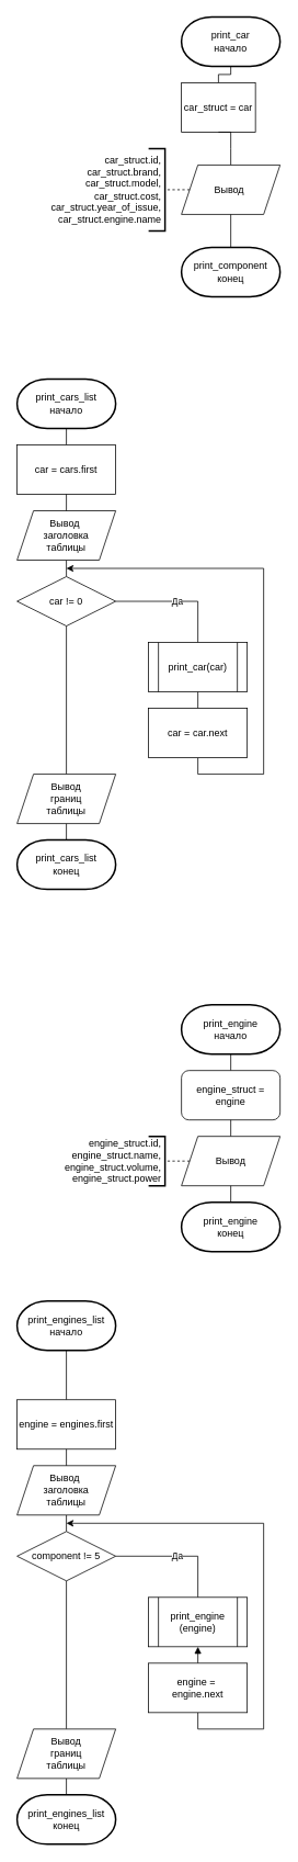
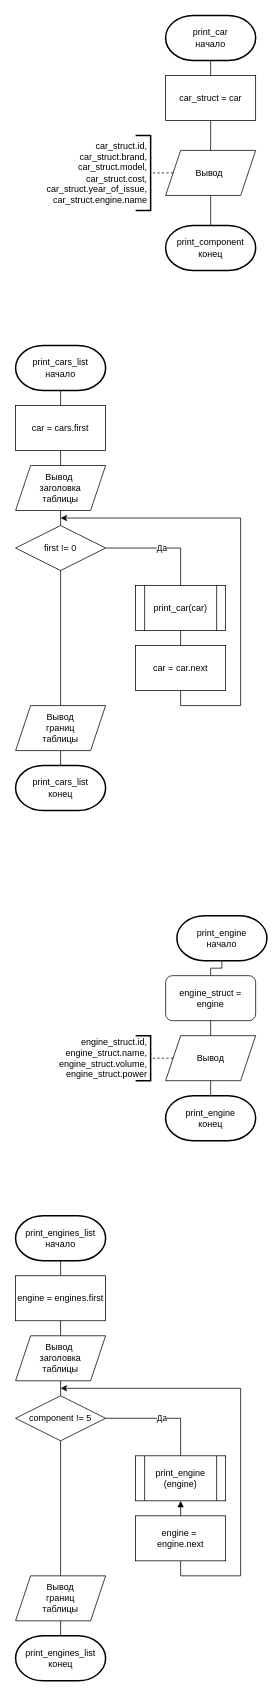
- <mxCell id="4" value="car_struct = car" style="rounded=0;whiteSpace=wrap;html=1;" parent="1" vertex="1"><mxGeometry x="220" y="100" width="90" height="60" as="geometry" /></mxCell>
+ <mxCell id="4" value="car_struct = car" style="rounded=0;whiteSpace=wrap;html=1;" parent="1" vertex="1"><mxGeometry x="220" y="100" width="120" height="60" as="geometry" /></mxCell>
- <mxCell id="15" value="car != 0" style="rhombus;whiteSpace=wrap;html=1;" parent="1" vertex="1"><mxGeometry x="20" y="700" width="120" height="60" as="geometry" /></mxCell>
+ <mxCell id="15" value="first != 0" style="rhombus;whiteSpace=wrap;html=1;" parent="1" vertex="1"><mxGeometry x="20" y="700" width="120" height="60" as="geometry" /></mxCell>
- <mxCell id="27" value="print_engine&lt;br&gt;начало" style="strokeWidth=2;html=1;shape=mxgraph.flowchart.terminator;whiteSpace=wrap;" parent="1" vertex="1"><mxGeometry x="220" y="1220" width="120" height="60" as="geometry" /></mxCell>
+ <mxCell id="27" value="print_engine&lt;br&gt;начало" style="strokeWidth=2;html=1;shape=mxgraph.flowchart.terminator;whiteSpace=wrap;" parent="1" vertex="1"><mxGeometry x="235" y="1220" width="120" height="60" as="geometry" /></mxCell>
- <mxCell id="36" value="print_engines_list&lt;br style=&quot;border-color: var(--border-color);&quot;&gt;начало" style="strokeWidth=2;html=1;shape=mxgraph.flowchart.terminator;whiteSpace=wrap;" parent="1" vertex="1"><mxGeometry x="20" y="1580" width="120" height="60" as="geometry" /></mxCell>
+ <mxCell id="36" value="print_engines_list&lt;br style=&quot;border-color: var(--border-color);&quot;&gt;начало" style="strokeWidth=2;html=1;shape=mxgraph.flowchart.terminator;whiteSpace=wrap;" parent="1" vertex="1"><mxGeometry x="20" y="1620" width="120" height="60" as="geometry" /></mxCell>
